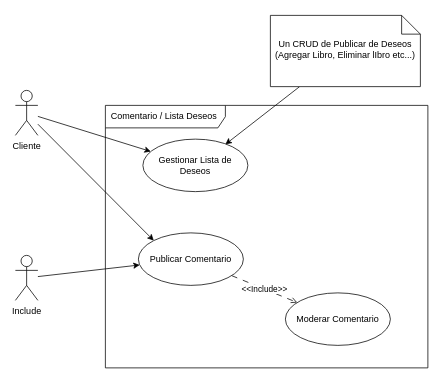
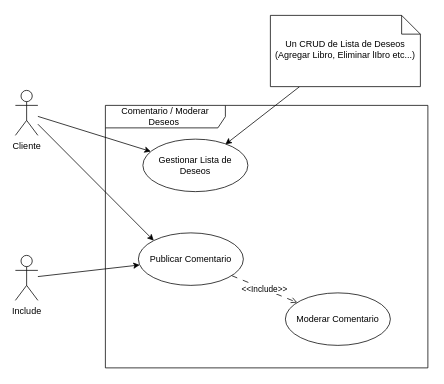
- <mxCell id="13" value="Un CRUD de Publicar de Deseos (Agregar Libro, Eliminar lIbro etc...)" style="shape=note2;boundedLbl=1;whiteSpace=wrap;html=1;size=25;verticalAlign=top;align=center;" vertex="1" parent="1"><mxGeometry x="360" y="20" width="200" height="95" as="geometry" /></mxCell>
+ <mxCell id="13" value="Un CRUD de Lista de Deseos (Agregar Libro, Eliminar lIbro etc...)" style="shape=note2;boundedLbl=1;whiteSpace=wrap;html=1;size=25;verticalAlign=top;align=center;" vertex="1" parent="1"><mxGeometry x="360" y="20" width="200" height="95" as="geometry" /></mxCell>
- <mxCell id="11" value="Comentario / Lista Deseos&amp;nbsp;" style="shape=umlFrame;whiteSpace=wrap;html=1;pointerEvents=0;recursiveResize=0;container=1;collapsible=0;width=160;" vertex="1" parent="1"><mxGeometry x="140" y="140" width="430" height="350" as="geometry" /></mxCell>
+ <mxCell id="11" value="Comentario / Moderar Deseos&amp;nbsp;" style="shape=umlFrame;whiteSpace=wrap;html=1;pointerEvents=0;recursiveResize=0;container=1;collapsible=0;width=160;" vertex="1" parent="1"><mxGeometry x="140" y="140" width="430" height="350" as="geometry" /></mxCell>
